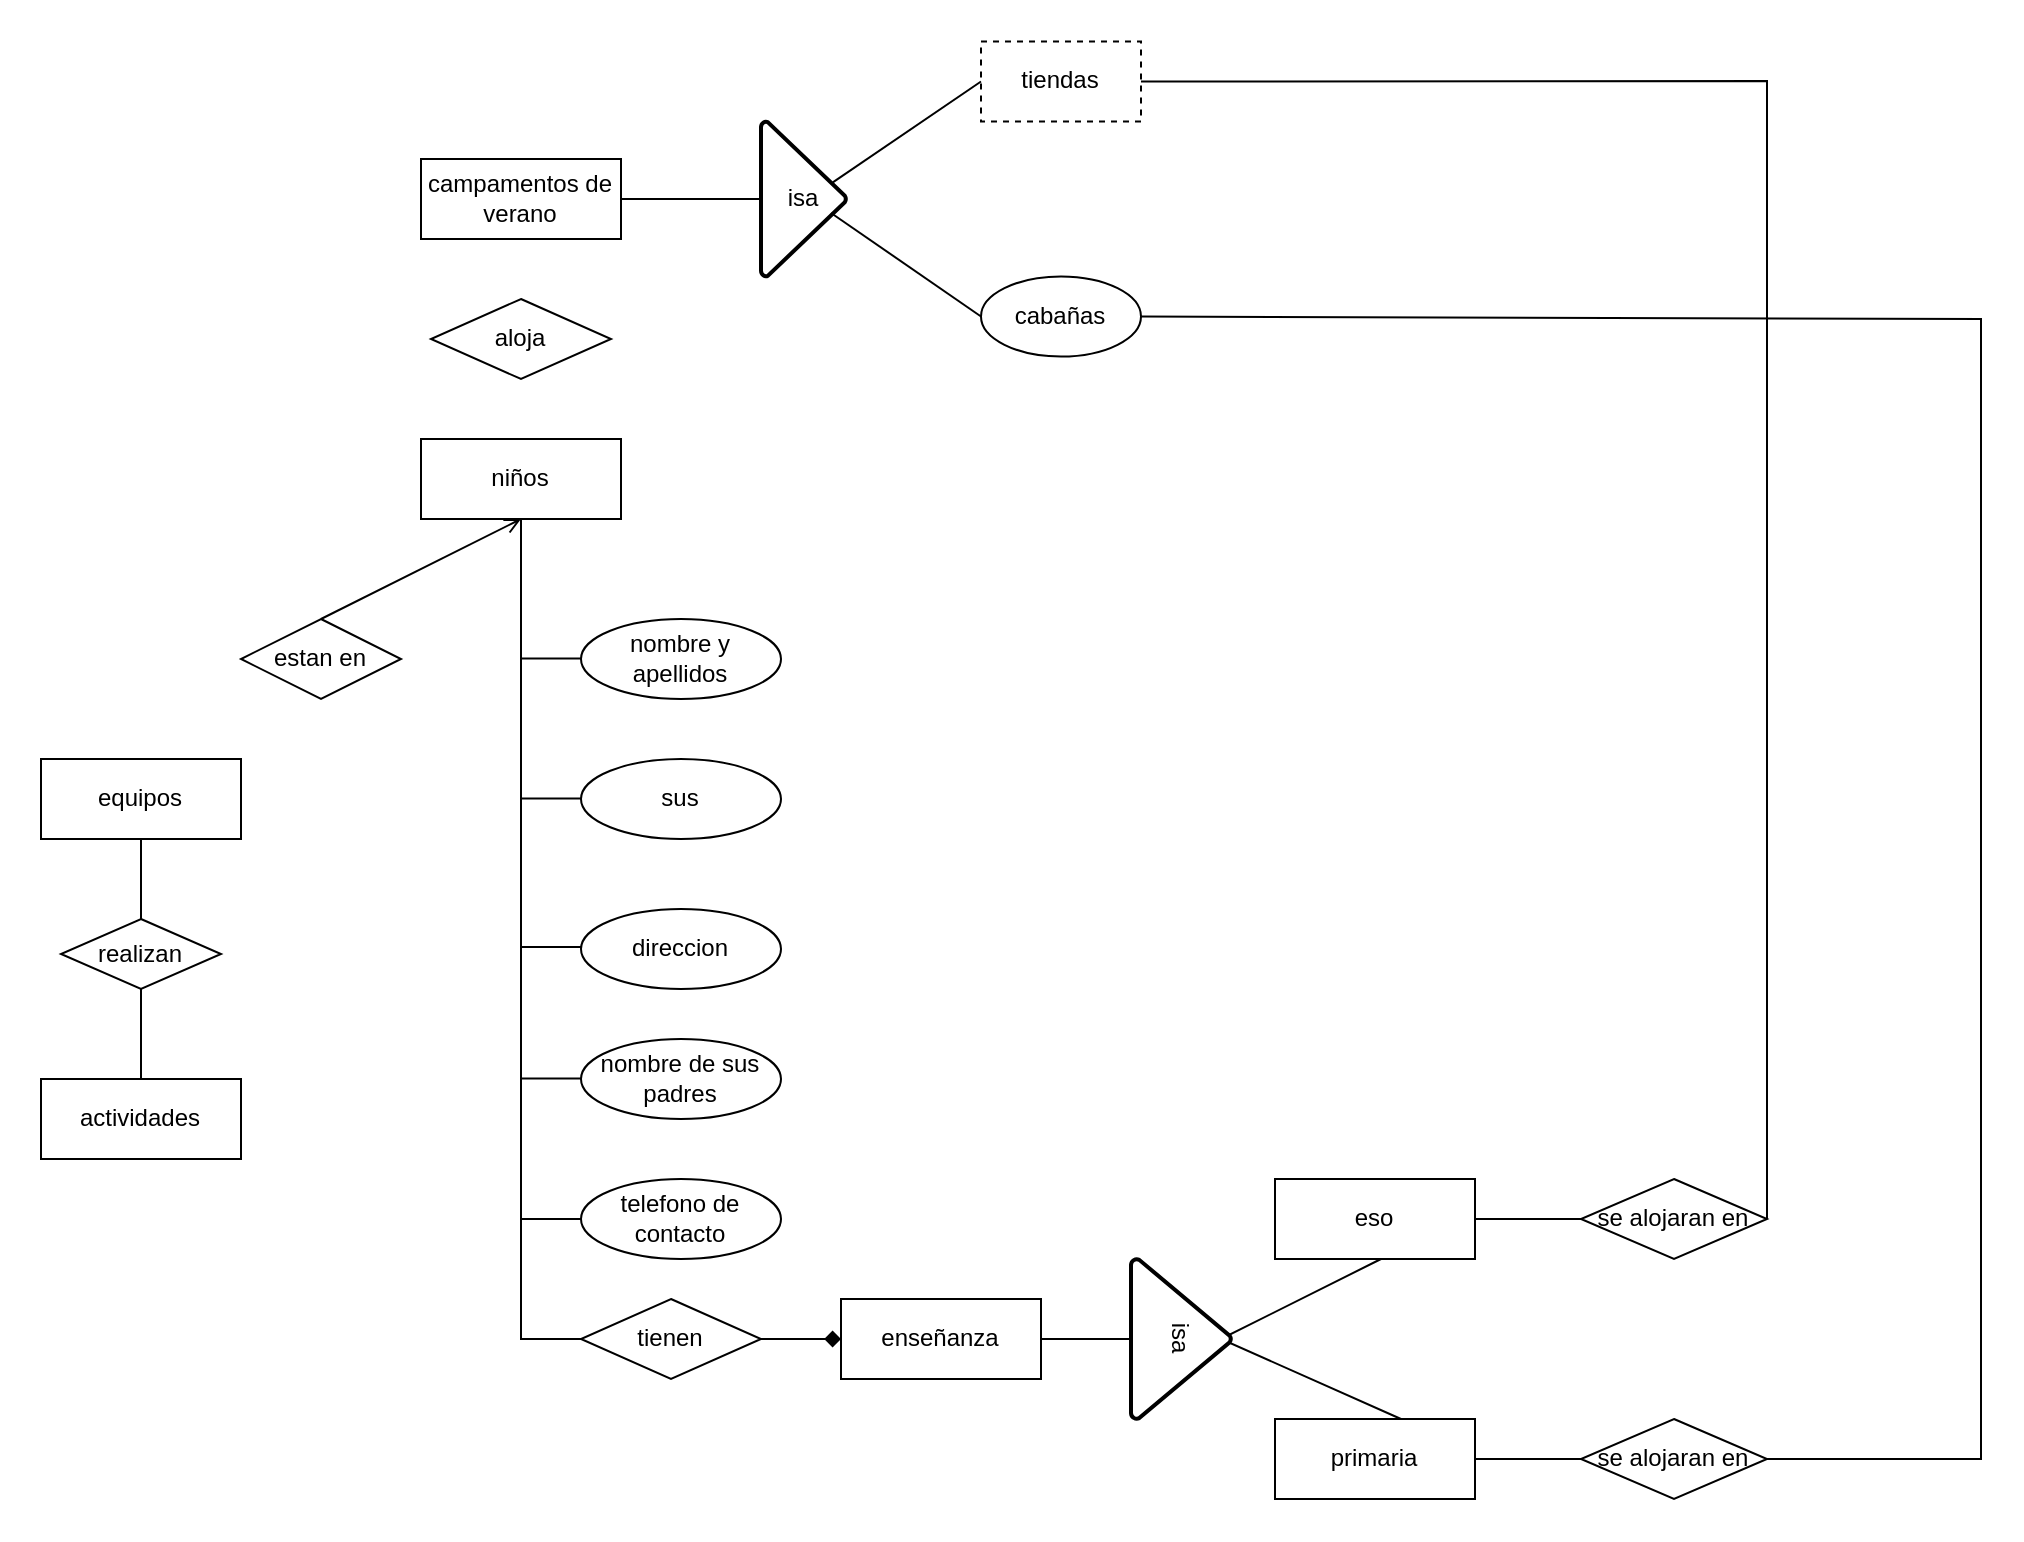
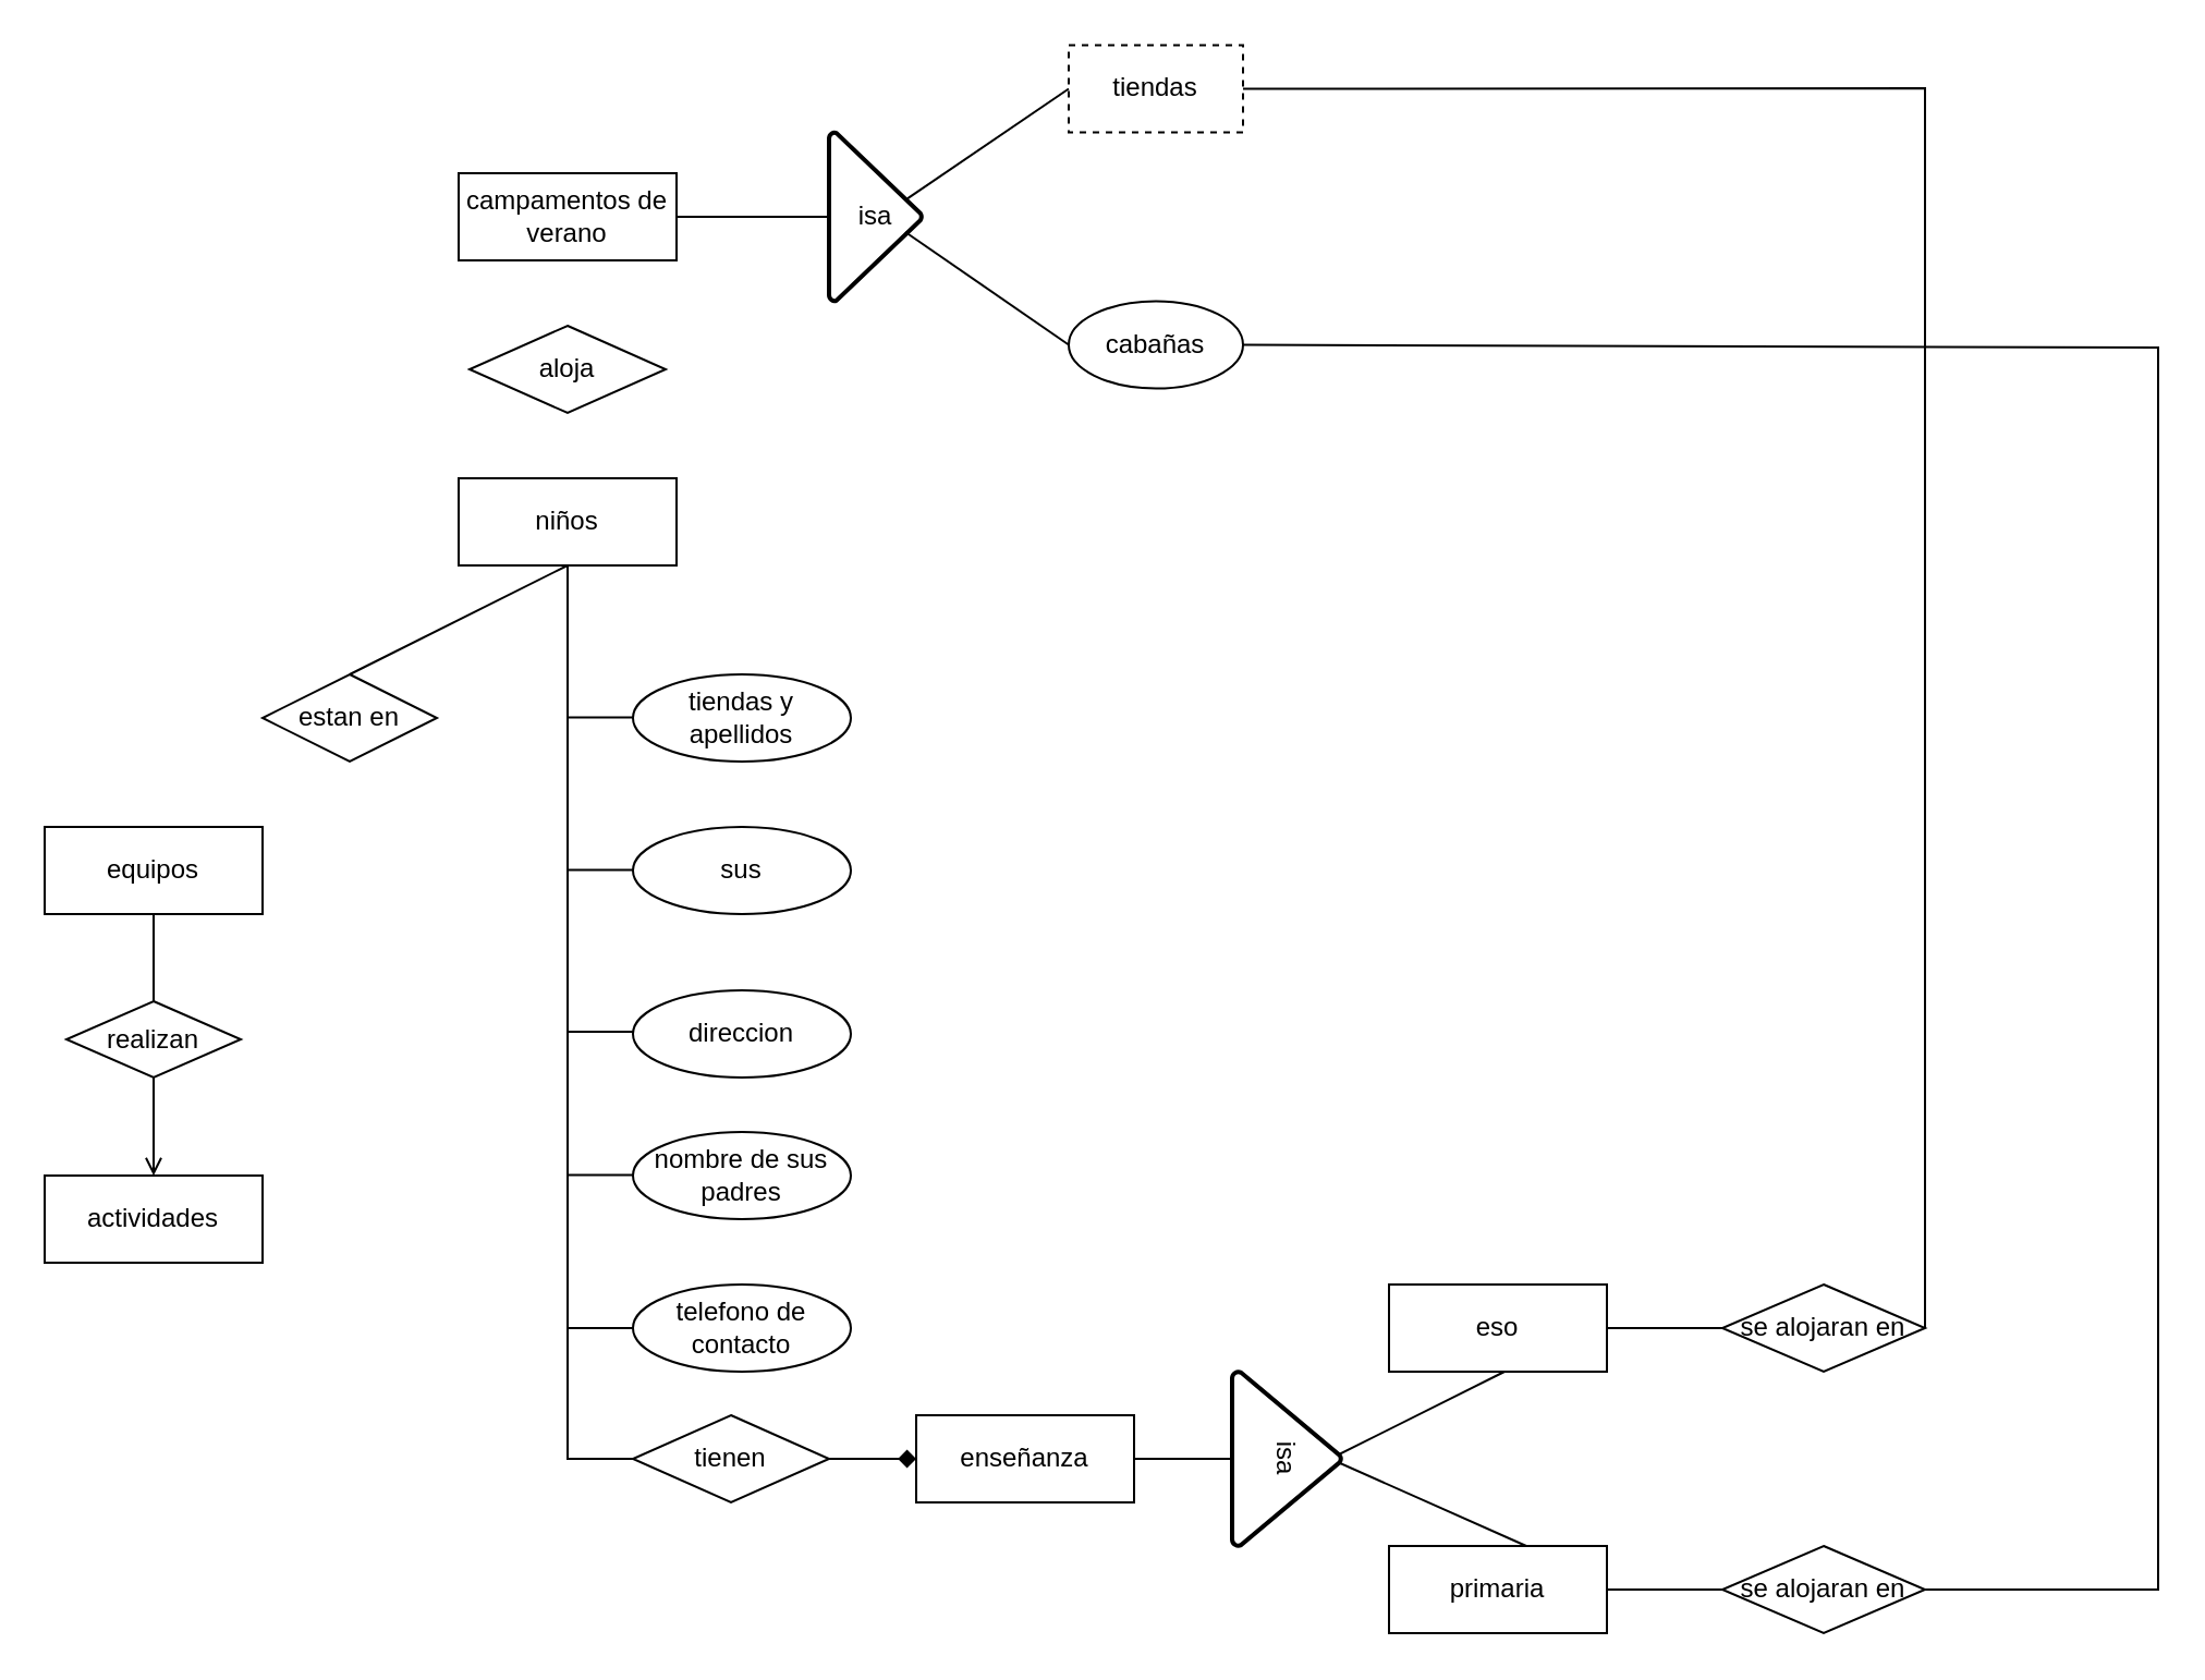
- <mxCell id="38" value="" style="endArrow=open;html=1;rounded=0;exitX=0.5;exitY=0;exitDx=0;exitDy=0;entryX=0.5;entryY=1;entryDx=0;entryDy=0;" edge="1" parent="1" source="39" target="3"><mxGeometry relative="1" as="geometry"><mxPoint x="140" y="379" as="sourcePoint" /><mxPoint x="300" y="379" as="targetPoint" /></mxGeometry></mxCell>
+ <mxCell id="38" value="" style="endArrow=none;html=1;rounded=0;exitX=0.5;exitY=0;exitDx=0;exitDy=0;entryX=0.5;entryY=1;entryDx=0;entryDy=0;" edge="1" parent="1" source="39" target="3"><mxGeometry relative="1" as="geometry"><mxPoint x="140" y="379" as="sourcePoint" /><mxPoint x="300" y="379" as="targetPoint" /></mxGeometry></mxCell>
- <mxCell id="5" value="nombre y apellidos" style="ellipse;whiteSpace=wrap;html=1;align=center;" vertex="1" parent="1"><mxGeometry x="290" y="309" width="100" height="40" as="geometry" /></mxCell>
+ <mxCell id="5" value="tiendas y apellidos" style="ellipse;whiteSpace=wrap;html=1;align=center;" vertex="1" parent="1"><mxGeometry x="290" y="309" width="100" height="40" as="geometry" /></mxCell>
- <mxCell id="41" value="" style="endArrow=none;html=1;rounded=0;exitX=0.5;exitY=1;exitDx=0;exitDy=0;entryX=0.5;entryY=0;entryDx=0;entryDy=0;" edge="1" parent="1" source="37" target="40"><mxGeometry relative="1" as="geometry"><mxPoint x="140" y="379" as="sourcePoint" /><mxPoint x="300" y="379" as="targetPoint" /></mxGeometry></mxCell>
+ <mxCell id="41" value="" style="endArrow=open;html=1;rounded=0;exitX=0.5;exitY=1;exitDx=0;exitDy=0;entryX=0.5;entryY=0;entryDx=0;entryDy=0;" edge="1" parent="1" source="37" target="40"><mxGeometry relative="1" as="geometry"><mxPoint x="140" y="379" as="sourcePoint" /><mxPoint x="300" y="379" as="targetPoint" /></mxGeometry></mxCell>
